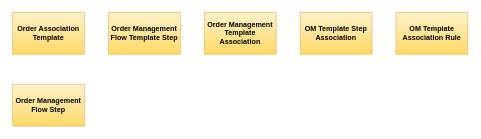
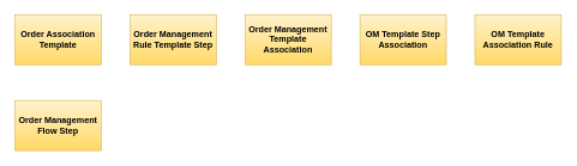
- <mxCell id="7" value="Order Management Flow Template Step" style="whiteSpace=wrap;html=1;align=center;fillColor=#fff2cc;gradientColor=#ffd966;strokeColor=#d6b656;fontStyle=1" vertex="1" parent="1"><mxGeometry x="180" y="20" width="120" height="70" as="geometry" /></mxCell>
+ <mxCell id="7" value="Order Management Rule Template Step" style="whiteSpace=wrap;html=1;align=center;fillColor=#fff2cc;gradientColor=#ffd966;strokeColor=#d6b656;fontStyle=1" vertex="1" parent="1"><mxGeometry x="180" y="20" width="120" height="70" as="geometry" /></mxCell>
